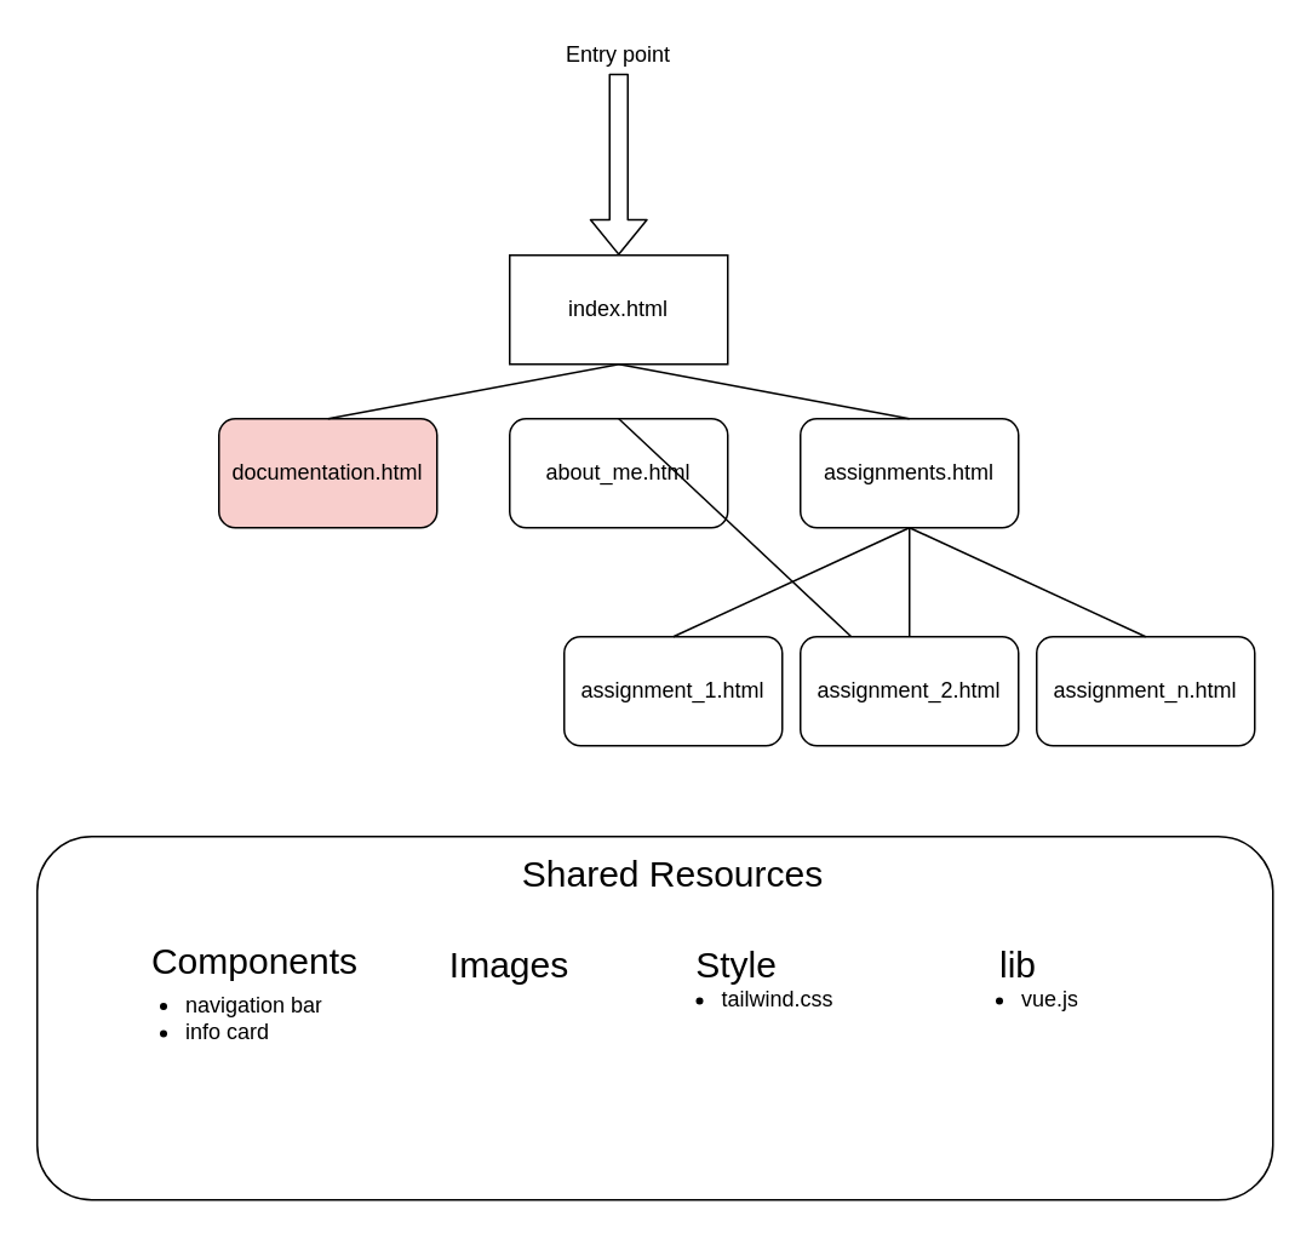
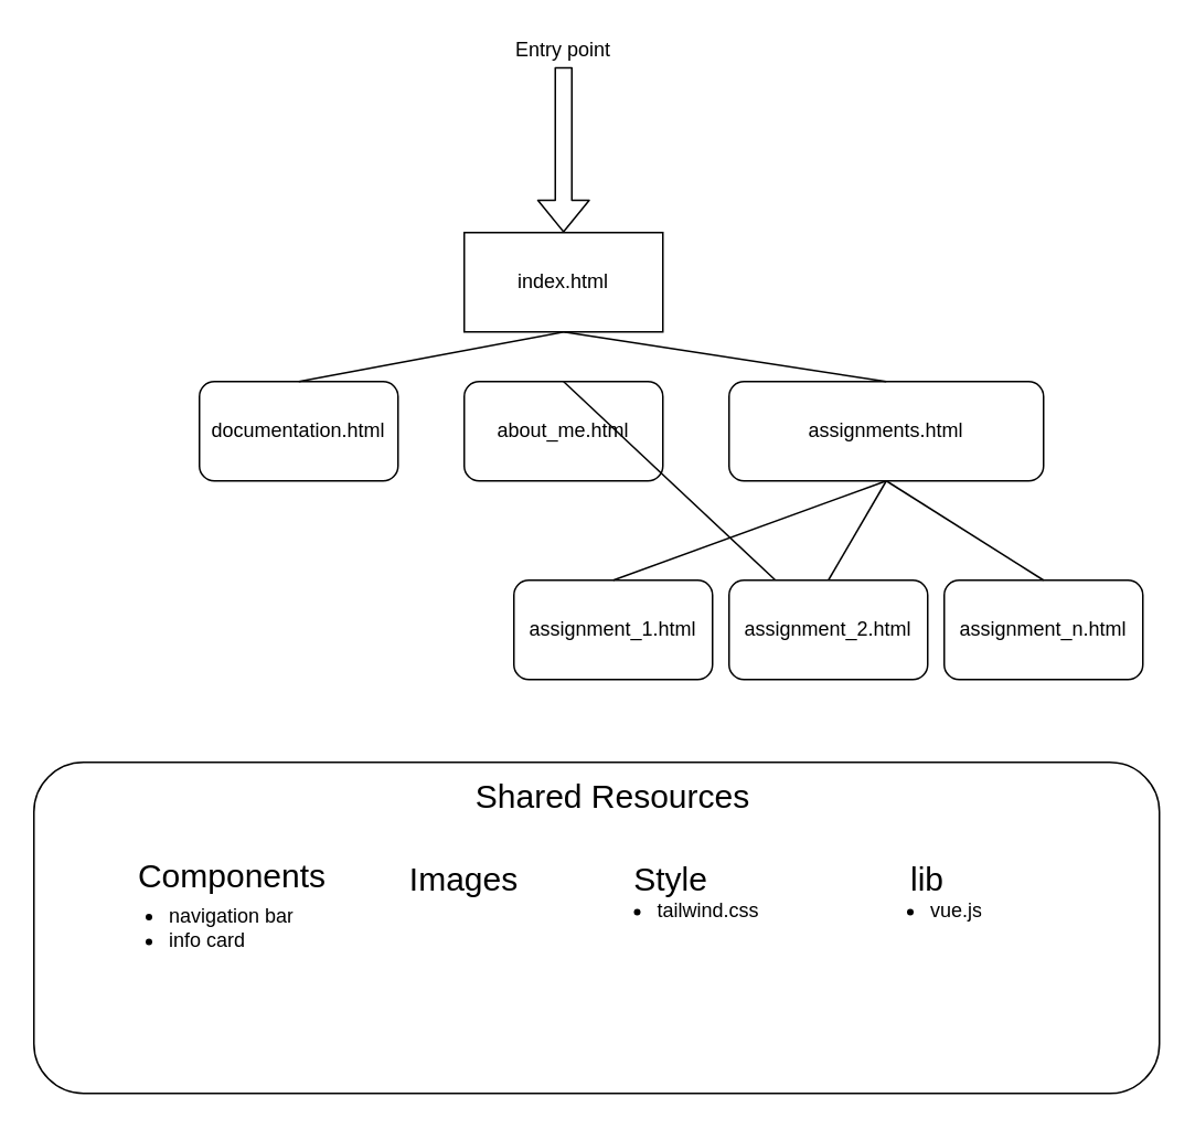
- <mxCell id="15" value="documentation.html" style="rounded=1;whiteSpace=wrap;html=1;fillColor=#f8cecc;" vertex="1" parent="1"><mxGeometry x="120" y="230" width="120" height="60" as="geometry" /></mxCell>
+ <mxCell id="15" value="documentation.html" style="rounded=1;whiteSpace=wrap;html=1;" vertex="1" parent="1"><mxGeometry x="120" y="230" width="120" height="60" as="geometry" /></mxCell>
- <mxCell id="5" value="assignments.html" style="rounded=1;whiteSpace=wrap;html=1;" vertex="1" parent="1"><mxGeometry x="440" y="230" width="120" height="60" as="geometry" /></mxCell>
+ <mxCell id="5" value="assignments.html" style="rounded=1;whiteSpace=wrap;html=1;" vertex="1" parent="1"><mxGeometry x="440" y="230" width="190" height="60" as="geometry" /></mxCell>
